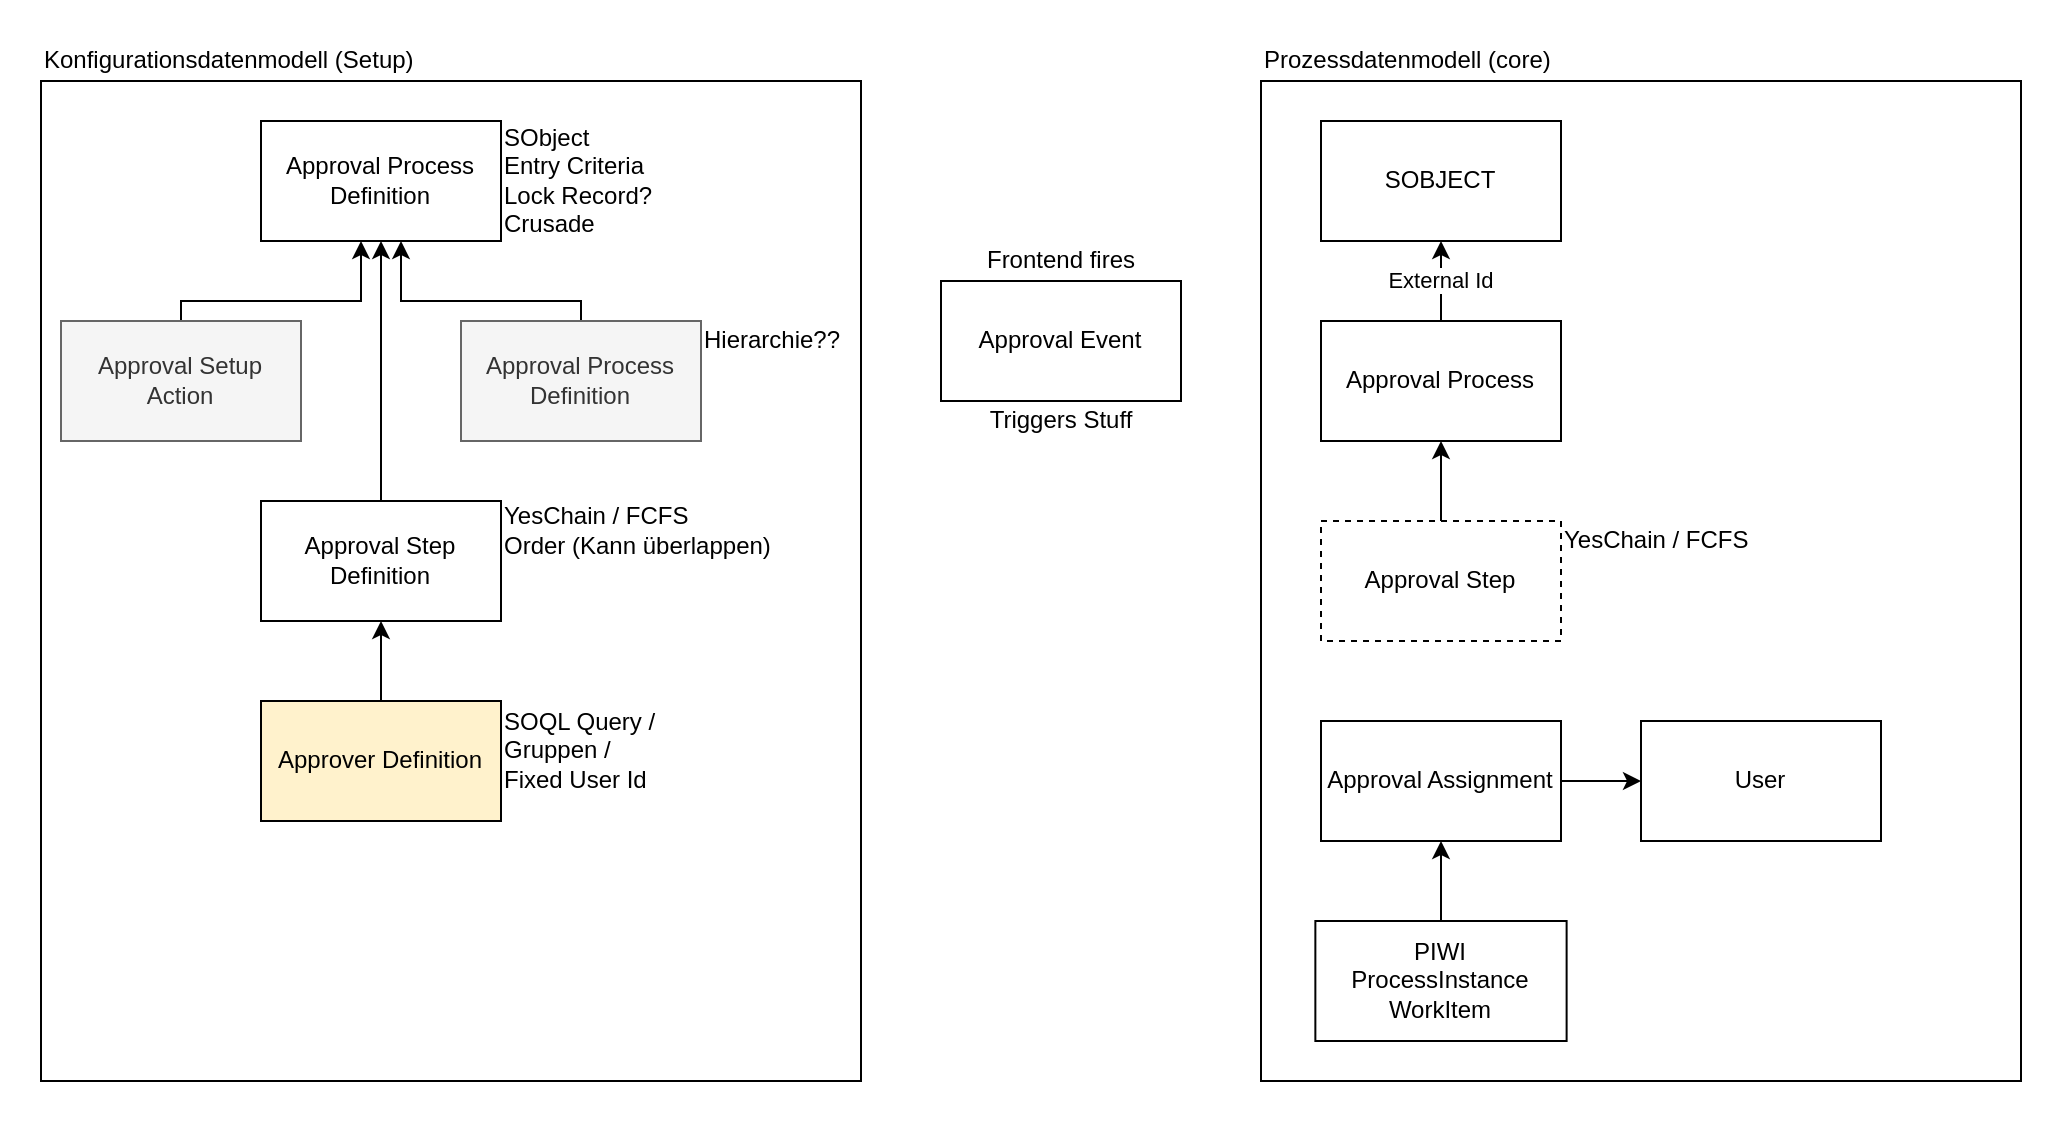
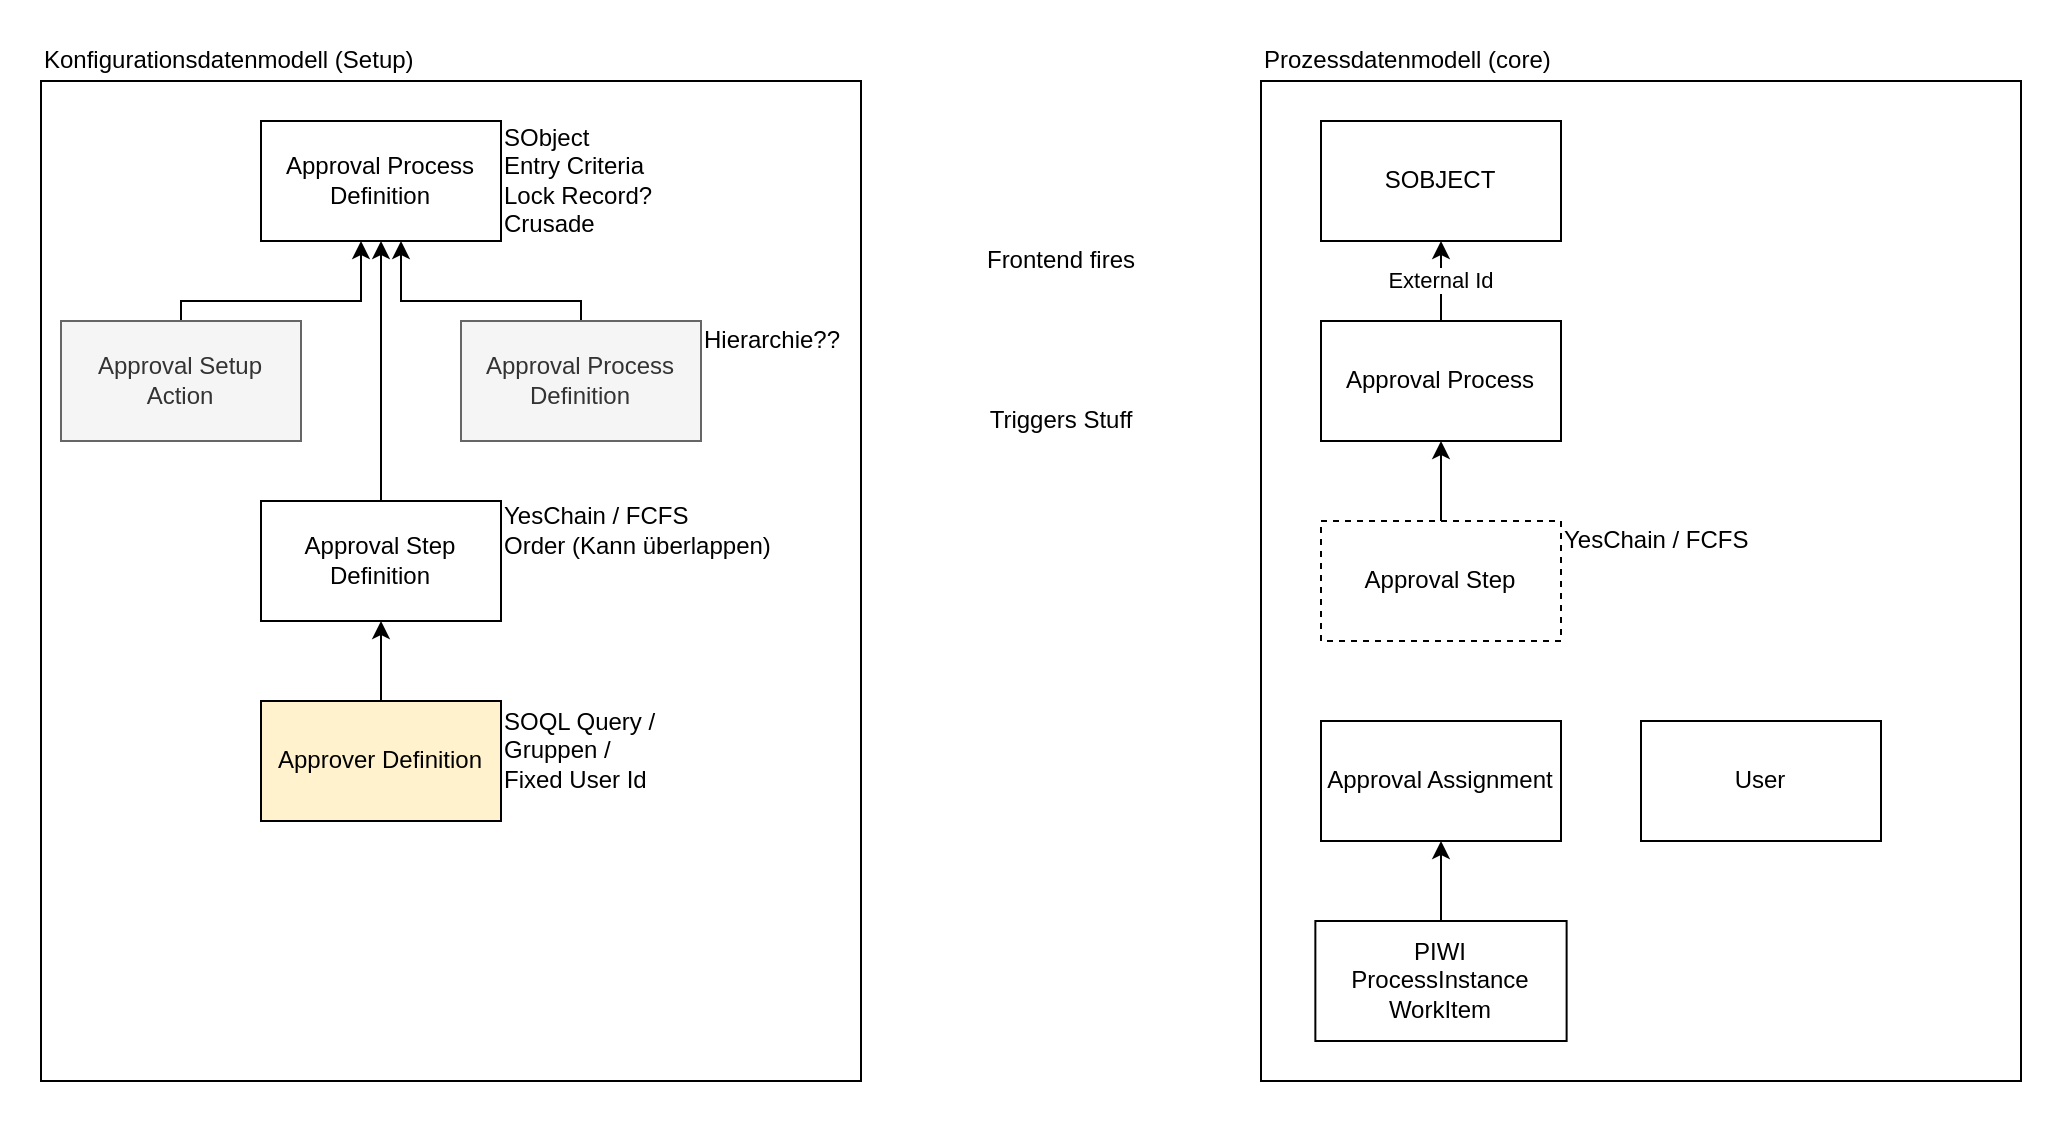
- <mxCell id="29" value="Approval Event" style="rounded=0;whiteSpace=wrap;html=1;" vertex="1" parent="1"><mxGeometry x="470" y="140" width="120" height="60" as="geometry" /></mxCell>
- <mxCell id="9" value="" style="edgeStyle=orthogonalEdgeStyle;rounded=0;orthogonalLoop=1;jettySize=auto;html=1;" edge="1" parent="1" source="10" target="11"><mxGeometry relative="1" as="geometry" /></mxCell>
